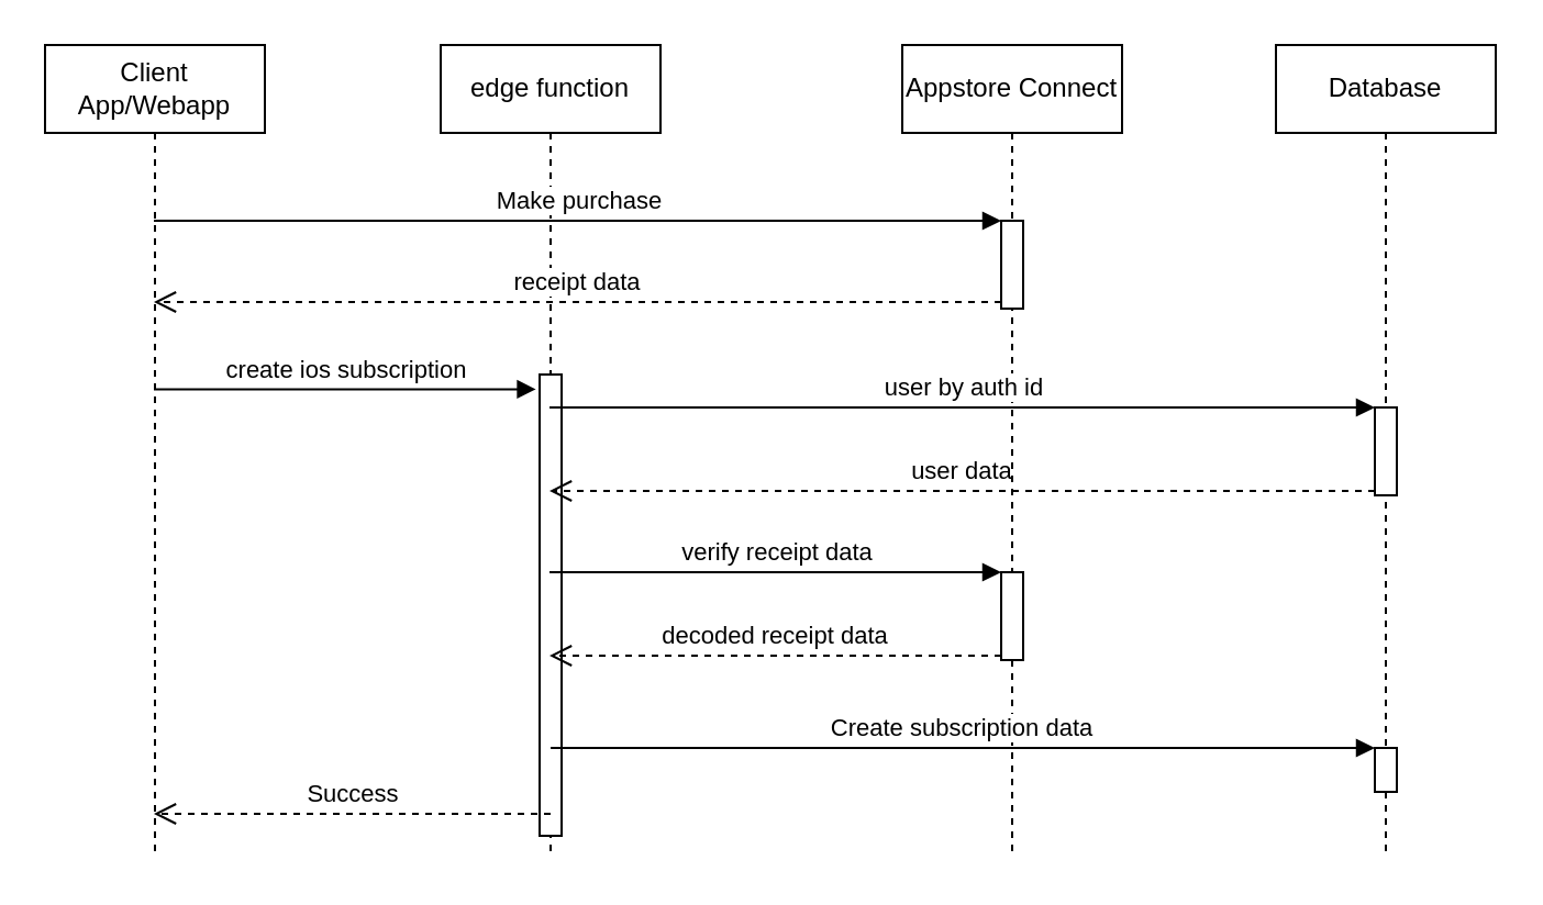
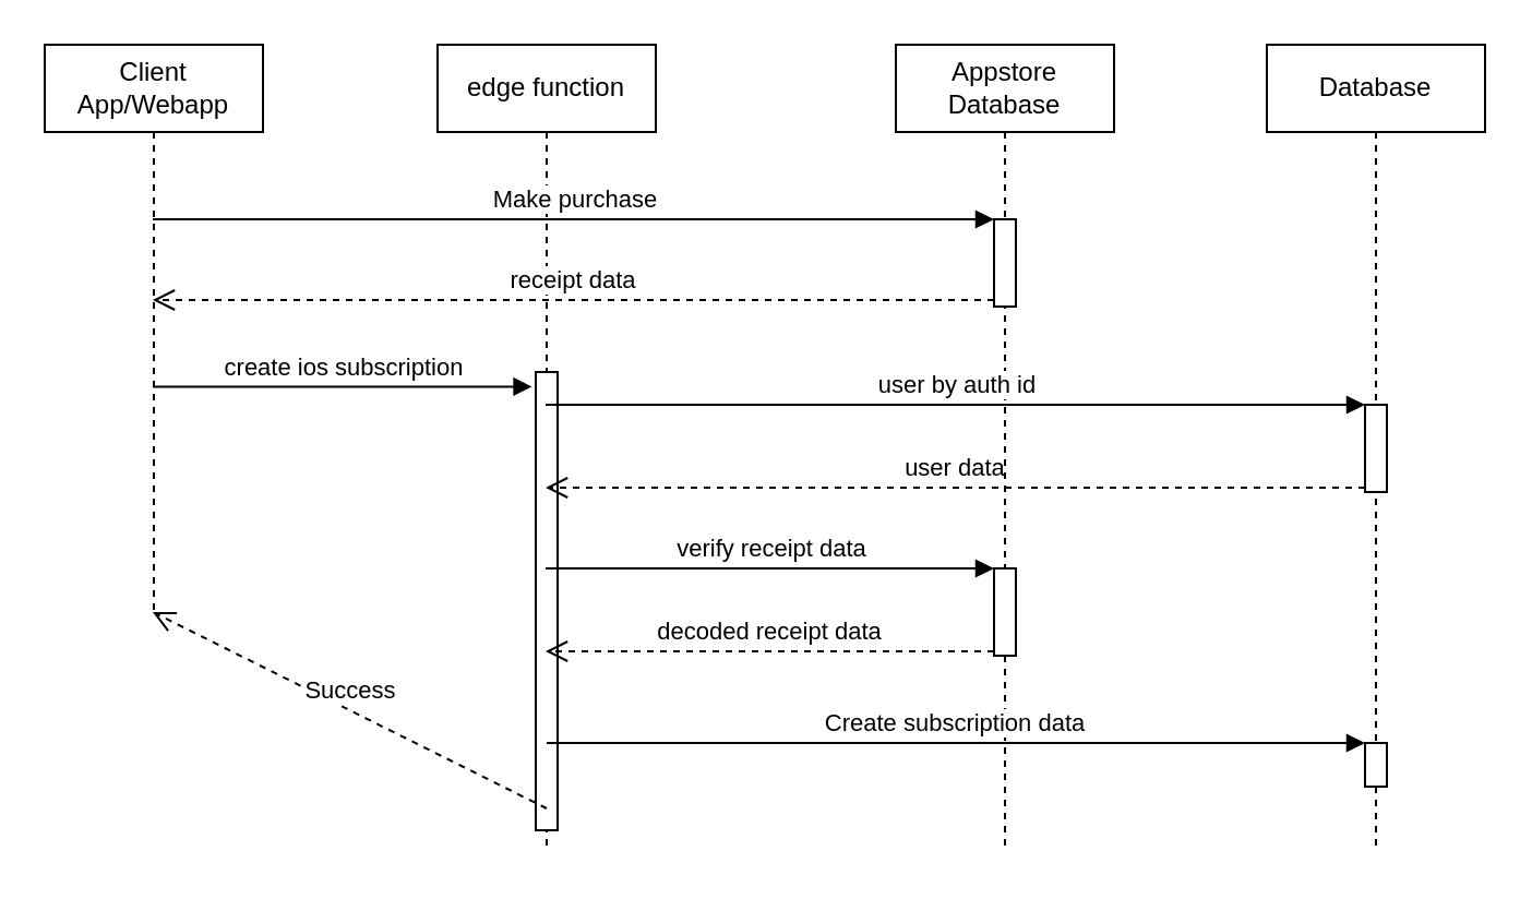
- <mxCell id="5" value="&lt;div&gt;Appstore Connect&lt;/div&gt;" style="shape=umlLifeline;perimeter=lifelinePerimeter;whiteSpace=wrap;html=1;container=1;collapsible=0;recursiveResize=0;outlineConnect=0;" vertex="1" parent="1"><mxGeometry x="410" y="20" width="100" height="370" as="geometry" /></mxCell>
+ <mxCell id="5" value="&lt;div&gt;Appstore Database&lt;/div&gt;" style="shape=umlLifeline;perimeter=lifelinePerimeter;whiteSpace=wrap;html=1;container=1;collapsible=0;recursiveResize=0;outlineConnect=0;" vertex="1" parent="1"><mxGeometry x="410" y="20" width="100" height="370" as="geometry" /></mxCell>
- <mxCell id="2" value="&lt;div&gt;Client App/Webapp&lt;/div&gt;" style="shape=umlLifeline;perimeter=lifelinePerimeter;whiteSpace=wrap;html=1;container=1;collapsible=0;recursiveResize=0;outlineConnect=0;" vertex="1" parent="1"><mxGeometry x="20" y="20" width="100" height="370" as="geometry" /></mxCell>
+ <mxCell id="2" value="&lt;div&gt;Client App/Webapp&lt;/div&gt;" style="shape=umlLifeline;perimeter=lifelinePerimeter;whiteSpace=wrap;html=1;container=1;collapsible=0;recursiveResize=0;outlineConnect=0;" vertex="1" parent="1"><mxGeometry x="20" y="20" width="100" height="260" as="geometry" /></mxCell>
